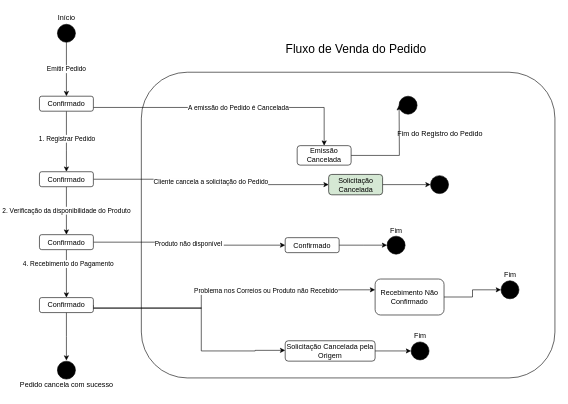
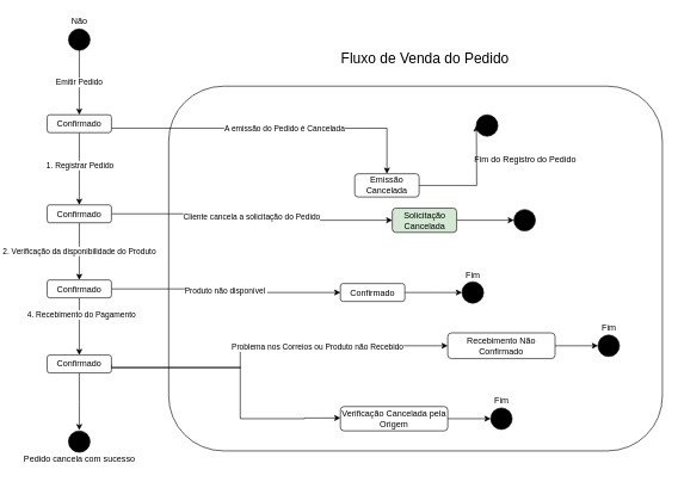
- <mxCell id="33" value="Início" style="text;html=1;align=center;verticalAlign=middle;resizable=0;points=[];autosize=1;" parent="1" vertex="1"><mxGeometry x="90" y="20" width="40" height="20" as="geometry" /></mxCell>
+ <mxCell id="33" value="Não" style="text;html=1;align=center;verticalAlign=middle;resizable=0;points=[];autosize=1;" parent="1" vertex="1"><mxGeometry x="90" y="20" width="40" height="20" as="geometry" /></mxCell>
- <mxCell id="25" value="Recebimento Não Confirmado" style="rounded=1;whiteSpace=wrap;html=1;" parent="1" vertex="1"><mxGeometry x="625" y="465" width="115" height="60" as="geometry" /></mxCell>
+ <mxCell id="25" value="Recebimento Não Confirmado" style="rounded=1;whiteSpace=wrap;html=1;" parent="1" vertex="1"><mxGeometry x="625" y="465" width="150" height="36" as="geometry" /></mxCell>
- <mxCell id="27" value="Solicitação Cancelada pela Origem" style="rounded=1;whiteSpace=wrap;html=1;" parent="1" vertex="1"><mxGeometry x="475" y="568" width="150" height="34" as="geometry" /></mxCell>
+ <mxCell id="27" value="Verificação Cancelada pela Origem" style="rounded=1;whiteSpace=wrap;html=1;" parent="1" vertex="1"><mxGeometry x="475" y="568" width="150" height="34" as="geometry" /></mxCell>
